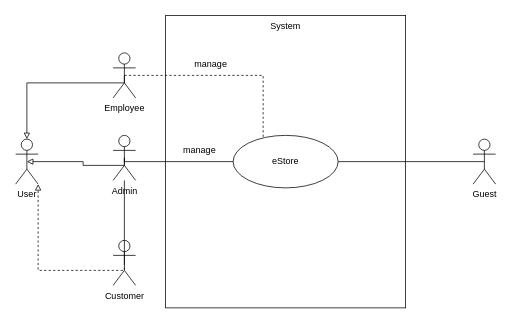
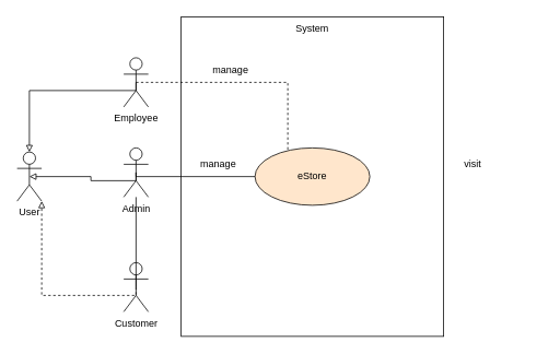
+ <mxCell id="12" value="visit" style="text;html=1;align=center;verticalAlign=middle;resizable=0;points=[];autosize=1;strokeColor=none;fillColor=none;" vertex="1" parent="1"><mxGeometry x="555" y="185" width="40" height="30" as="geometry" /></mxCell>
- <mxCell id="3" value="eStore" style="ellipse;whiteSpace=wrap;html=1;" vertex="1" parent="1"><mxGeometry x="310" y="180" width="140" height="70" as="geometry" /></mxCell>
+ <mxCell id="3" value="eStore" style="ellipse;whiteSpace=wrap;html=1;fillColor=#ffe6cc;" vertex="1" parent="1"><mxGeometry x="310" y="180" width="140" height="70" as="geometry" /></mxCell>
- <mxCell id="5" style="edgeStyle=orthogonalEdgeStyle;rounded=0;orthogonalLoop=1;jettySize=auto;html=1;exitX=0.5;exitY=0.5;exitDx=0;exitDy=0;exitPerimeter=0;endArrow=none;endFill=0;" edge="1" parent="1" source="6" target="3"><mxGeometry relative="1" as="geometry" /></mxCell>
- <mxCell id="6" value="Guest" style="shape=umlActor;verticalLabelPosition=bottom;verticalAlign=top;html=1;" vertex="1" parent="1"><mxGeometry x="630" y="185" width="30" height="60" as="geometry" /></mxCell>
